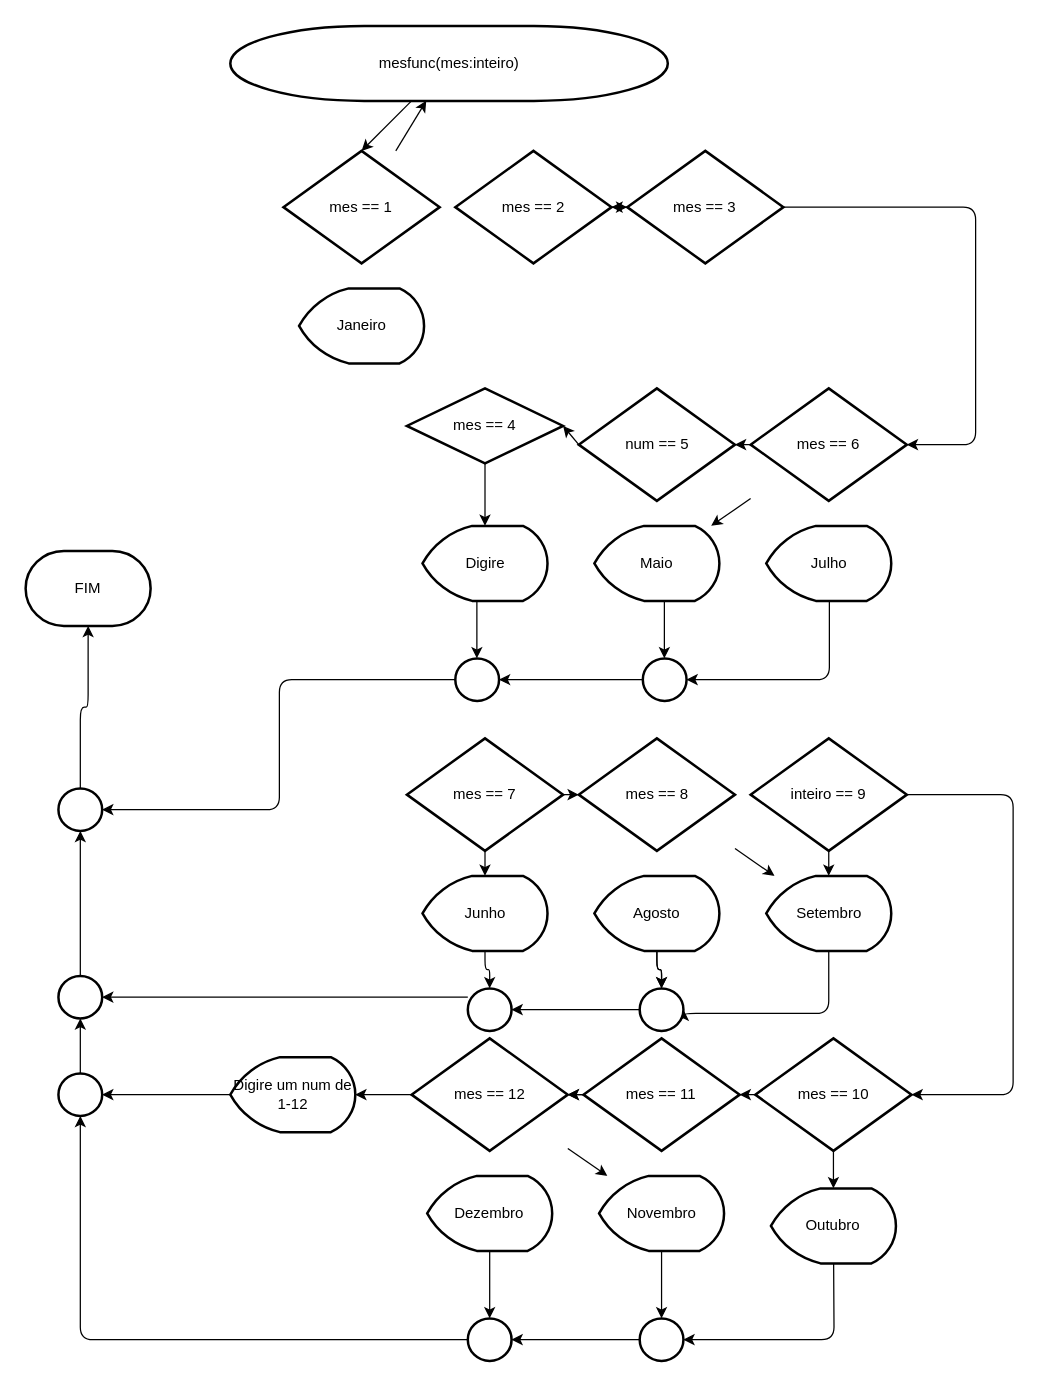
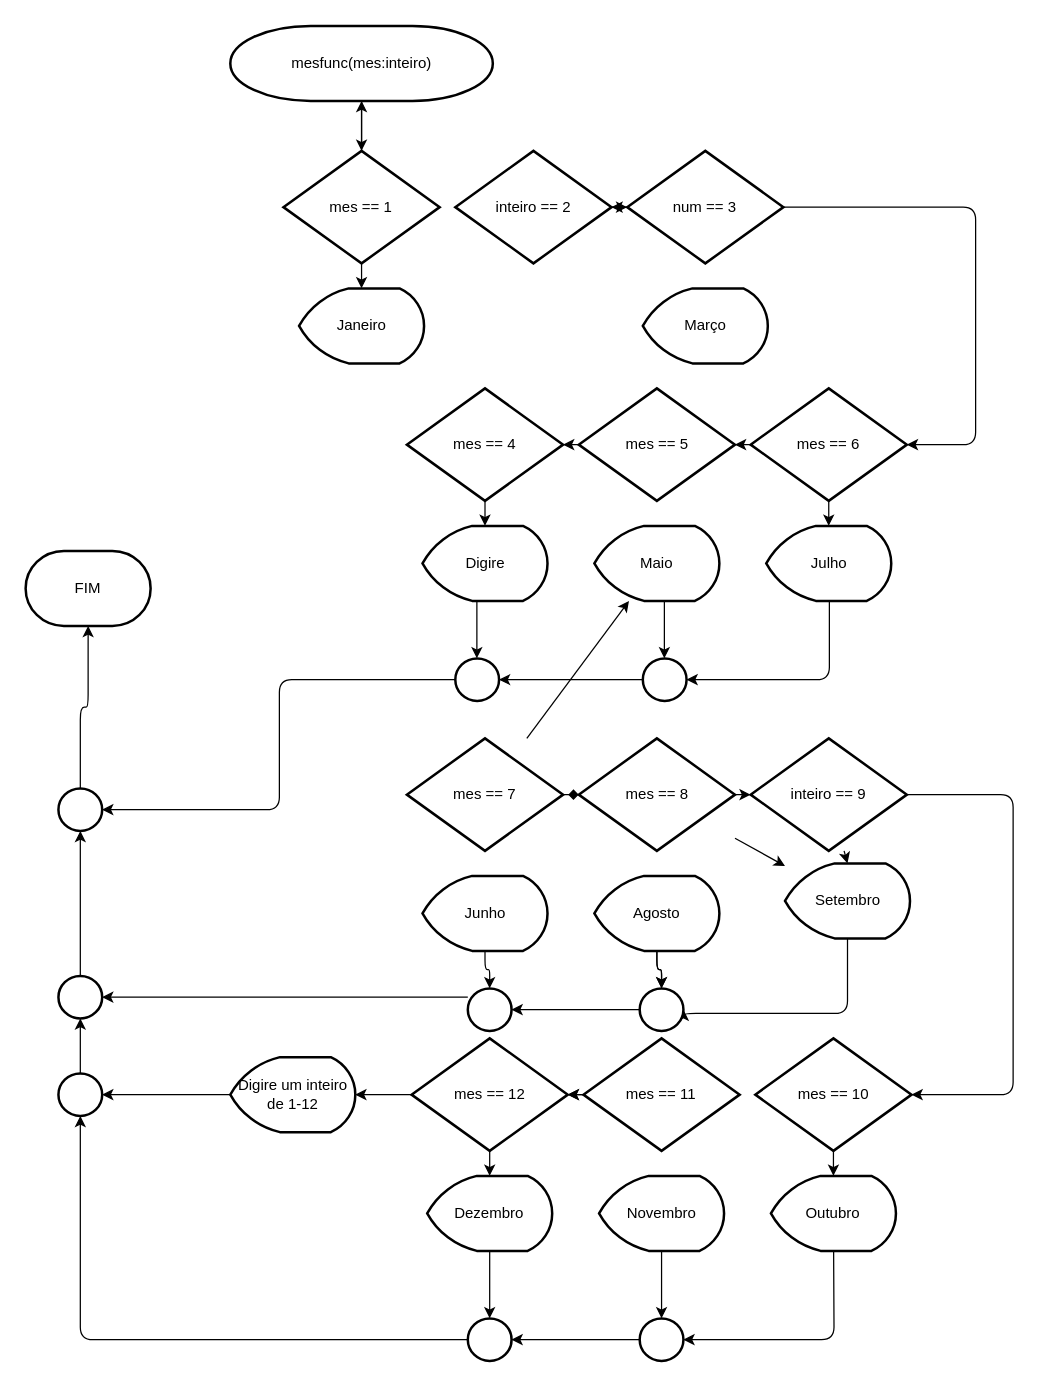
- <mxCell id="3" value="mesfunc(mes:inteiro)" style="strokeWidth=2;html=1;shape=mxgraph.flowchart.terminator;whiteSpace=wrap;" parent="1" vertex="1"><mxGeometry x="183.75" y="20" width="350" height="60" as="geometry" /></mxCell>
+ <mxCell id="3" value="mesfunc(mes:inteiro)" style="strokeWidth=2;html=1;shape=mxgraph.flowchart.terminator;whiteSpace=wrap;" parent="1" vertex="1"><mxGeometry x="183.75" y="20" width="210" height="60" as="geometry" /></mxCell>
- <mxCell id="9" value="mes == 2" style="strokeWidth=2;html=1;shape=mxgraph.flowchart.decision;whiteSpace=wrap;" parent="1" vertex="1"><mxGeometry x="363.75" y="120" width="125" height="90" as="geometry" /></mxCell>
+ <mxCell id="9" value="inteiro == 2" style="strokeWidth=2;html=1;shape=mxgraph.flowchart.decision;whiteSpace=wrap;" parent="1" vertex="1"><mxGeometry x="363.75" y="120" width="125" height="90" as="geometry" /></mxCell>
- <mxCell id="13" value="mes == 3" style="strokeWidth=2;html=1;shape=mxgraph.flowchart.decision;whiteSpace=wrap;" parent="1" vertex="1"><mxGeometry x="501.25" y="120" width="125" height="90" as="geometry" /></mxCell>
+ <mxCell id="13" value="num == 3" style="strokeWidth=2;html=1;shape=mxgraph.flowchart.decision;whiteSpace=wrap;" parent="1" vertex="1"><mxGeometry x="501.25" y="120" width="125" height="90" as="geometry" /></mxCell>
+ <mxCell id="5" style="edgeStyle=none;html=1;entryX=0.5;entryY=0;entryDx=0;entryDy=0;entryPerimeter=0;" parent="1" source="7" target="8" edge="1"><mxGeometry relative="1" as="geometry" /></mxCell>
+ <mxCell id="14" value="Março" style="strokeWidth=2;html=1;shape=mxgraph.flowchart.display;whiteSpace=wrap;" parent="1" vertex="1"><mxGeometry x="513.75" y="230" width="100" height="60" as="geometry" /></mxCell>
- <mxCell id="25" value="mes == 4" style="strokeWidth=2;html=1;shape=mxgraph.flowchart.decision;whiteSpace=wrap;" parent="1" vertex="1"><mxGeometry x="325" y="310" width="125" height="60" as="geometry" /></mxCell>
+ <mxCell id="25" value="mes == 4" style="strokeWidth=2;html=1;shape=mxgraph.flowchart.decision;whiteSpace=wrap;" parent="1" vertex="1"><mxGeometry x="325" y="310" width="125" height="90" as="geometry" /></mxCell>
- <mxCell id="20" value="num == 5" style="strokeWidth=2;html=1;shape=mxgraph.flowchart.decision;whiteSpace=wrap;" parent="1" vertex="1"><mxGeometry x="462.5" y="310" width="125" height="90" as="geometry" /></mxCell>
+ <mxCell id="20" value="mes == 5" style="strokeWidth=2;html=1;shape=mxgraph.flowchart.decision;whiteSpace=wrap;" parent="1" vertex="1"><mxGeometry x="462.5" y="310" width="125" height="90" as="geometry" /></mxCell>
- <mxCell id="15" style="edgeStyle=none;html=1;" parent="1" source="17" target="22" edge="1"><mxGeometry relative="1" as="geometry" /></mxCell>
+ <mxCell id="15" style="edgeStyle=none;html=1;entryX=0.5;entryY=0;entryDx=0;entryDy=0;entryPerimeter=0;" parent="1" source="17" target="19" edge="1"><mxGeometry relative="1" as="geometry" /></mxCell>
- <mxCell id="29" style="edgeStyle=none;html=1;exitX=1;exitY=0.5;exitDx=0;exitDy=0;exitPerimeter=0;entryX=0;entryY=0.5;entryDx=0;entryDy=0;entryPerimeter=0;" parent="1" source="30" target="35" edge="1"><mxGeometry relative="1" as="geometry" /></mxCell>
+ <mxCell id="29" style="edgeStyle=none;html=1;exitX=1;exitY=0.5;exitDx=0;exitDy=0;exitPerimeter=0;entryX=0;entryY=0.5;entryDx=0;entryDy=0;entryPerimeter=0;endArrow=diamond;" parent="1" source="30" target="35" edge="1"><mxGeometry relative="1" as="geometry" /></mxCell>
+ <mxCell id="34" style="edgeStyle=none;html=1;exitX=1;exitY=0.5;exitDx=0;exitDy=0;exitPerimeter=0;entryX=0;entryY=0.5;entryDx=0;entryDy=0;entryPerimeter=0;" parent="1" source="35" target="41" edge="1"><mxGeometry relative="1" as="geometry" /></mxCell>
- <mxCell id="28" style="edgeStyle=none;html=1;entryX=0.5;entryY=0;entryDx=0;entryDy=0;entryPerimeter=0;" parent="1" source="30" target="32" edge="1"><mxGeometry relative="1" as="geometry" /></mxCell>
+ <mxCell id="28" style="edgeStyle=none;html=1;" parent="1" source="30" target="22" edge="1"><mxGeometry relative="1" as="geometry" /></mxCell>
- <mxCell id="43" value="Setembro" style="strokeWidth=2;html=1;shape=mxgraph.flowchart.display;whiteSpace=wrap;" parent="1" vertex="1"><mxGeometry x="612.5" y="700" width="100" height="60" as="geometry" /></mxCell>
+ <mxCell id="43" value="Setembro" style="strokeWidth=2;html=1;shape=mxgraph.flowchart.display;whiteSpace=wrap;" parent="1" vertex="1"><mxGeometry x="627.5" y="690" width="100" height="60" as="geometry" /></mxCell>
- <mxCell id="60" value="Digire um num de 1-12" style="strokeWidth=2;html=1;shape=mxgraph.flowchart.display;whiteSpace=wrap;" parent="1" vertex="1"><mxGeometry x="183.75" y="845" width="100" height="60" as="geometry" /></mxCell>
+ <mxCell id="60" value="Digire um inteiro de 1-12" style="strokeWidth=2;html=1;shape=mxgraph.flowchart.display;whiteSpace=wrap;" parent="1" vertex="1"><mxGeometry x="183.75" y="845" width="100" height="60" as="geometry" /></mxCell>
- <mxCell id="45" style="edgeStyle=none;html=1;exitX=0;exitY=0.5;exitDx=0;exitDy=0;exitPerimeter=0;entryX=1;entryY=0.5;entryDx=0;entryDy=0;entryPerimeter=0;" parent="1" source="46" target="50" edge="1"><mxGeometry relative="1" as="geometry" /></mxCell>
- <mxCell id="54" style="edgeStyle=none;html=1;" parent="1" source="56" target="52" edge="1"><mxGeometry relative="1" as="geometry" /></mxCell>
+ <mxCell id="54" style="edgeStyle=none;html=1;entryX=0.5;entryY=0;entryDx=0;entryDy=0;entryPerimeter=0;" parent="1" source="56" target="58" edge="1"><mxGeometry relative="1" as="geometry" /></mxCell>
- <mxCell id="48" value="Outubro" style="strokeWidth=2;html=1;shape=mxgraph.flowchart.display;whiteSpace=wrap;" parent="1" vertex="1"><mxGeometry x="616.25" y="950" width="100" height="60" as="geometry" /></mxCell>
+ <mxCell id="48" value="Outubro" style="strokeWidth=2;html=1;shape=mxgraph.flowchart.display;whiteSpace=wrap;" parent="1" vertex="1"><mxGeometry x="616.25" y="940" width="100" height="60" as="geometry" /></mxCell>
